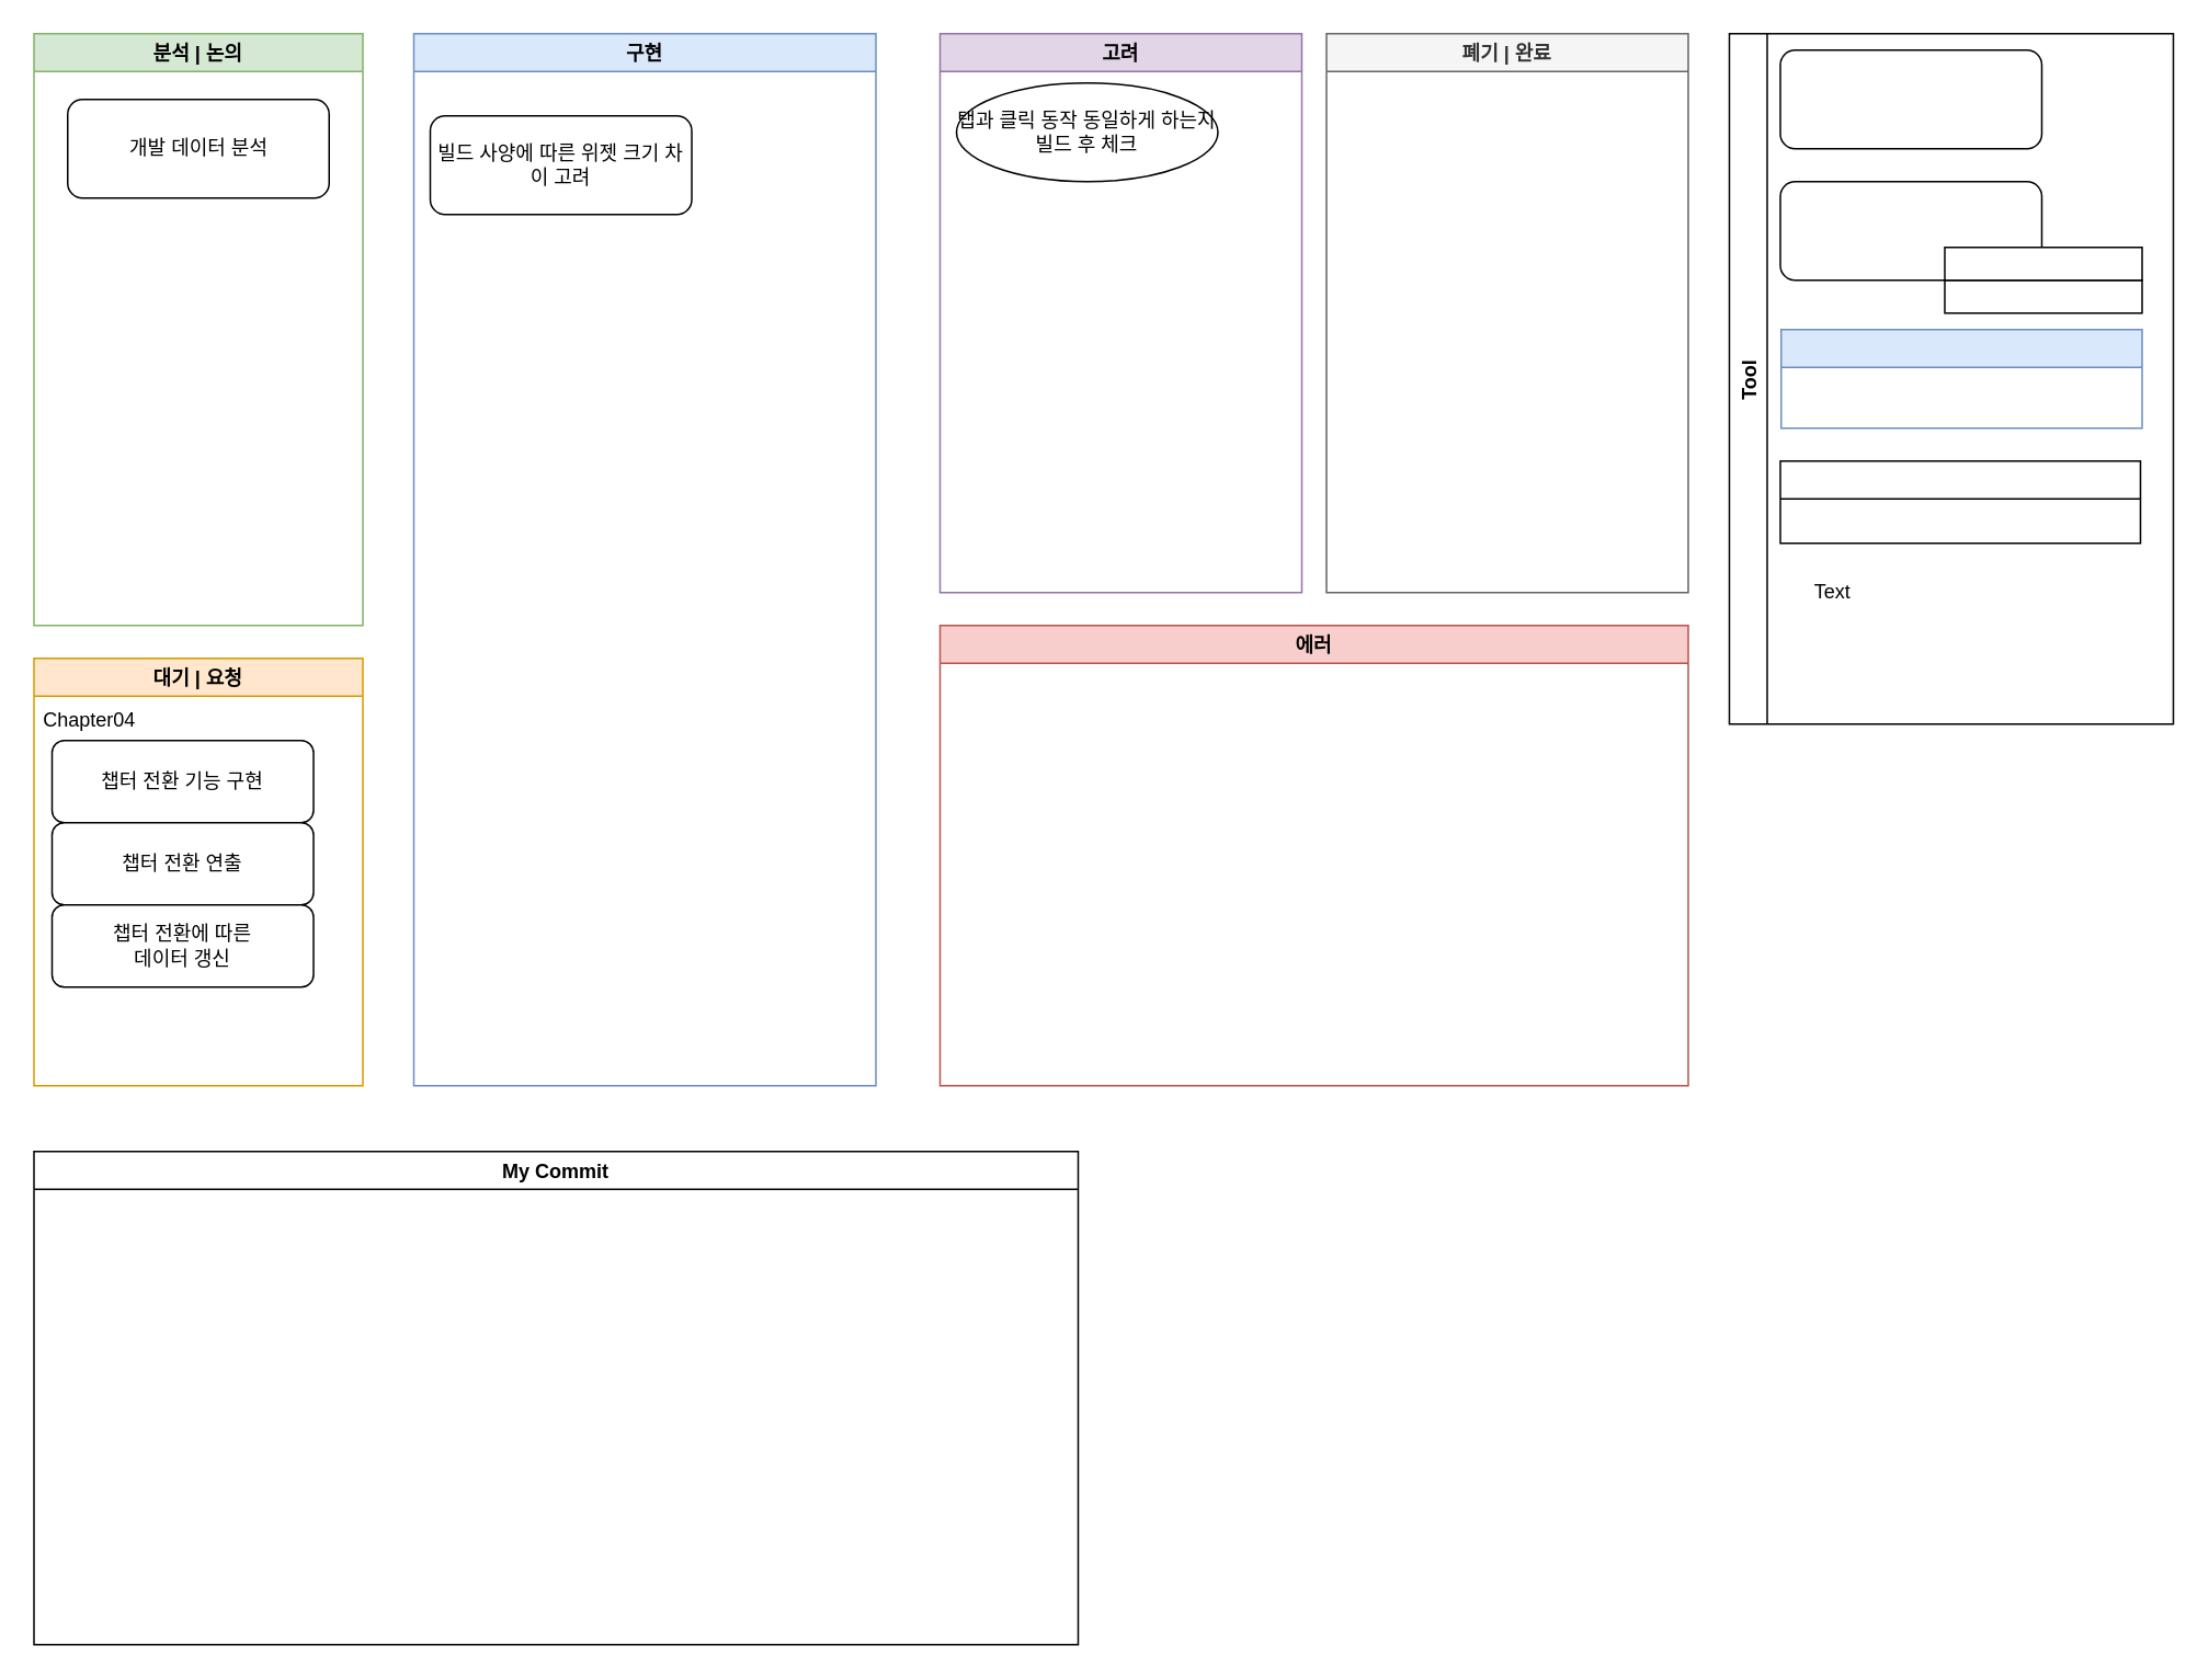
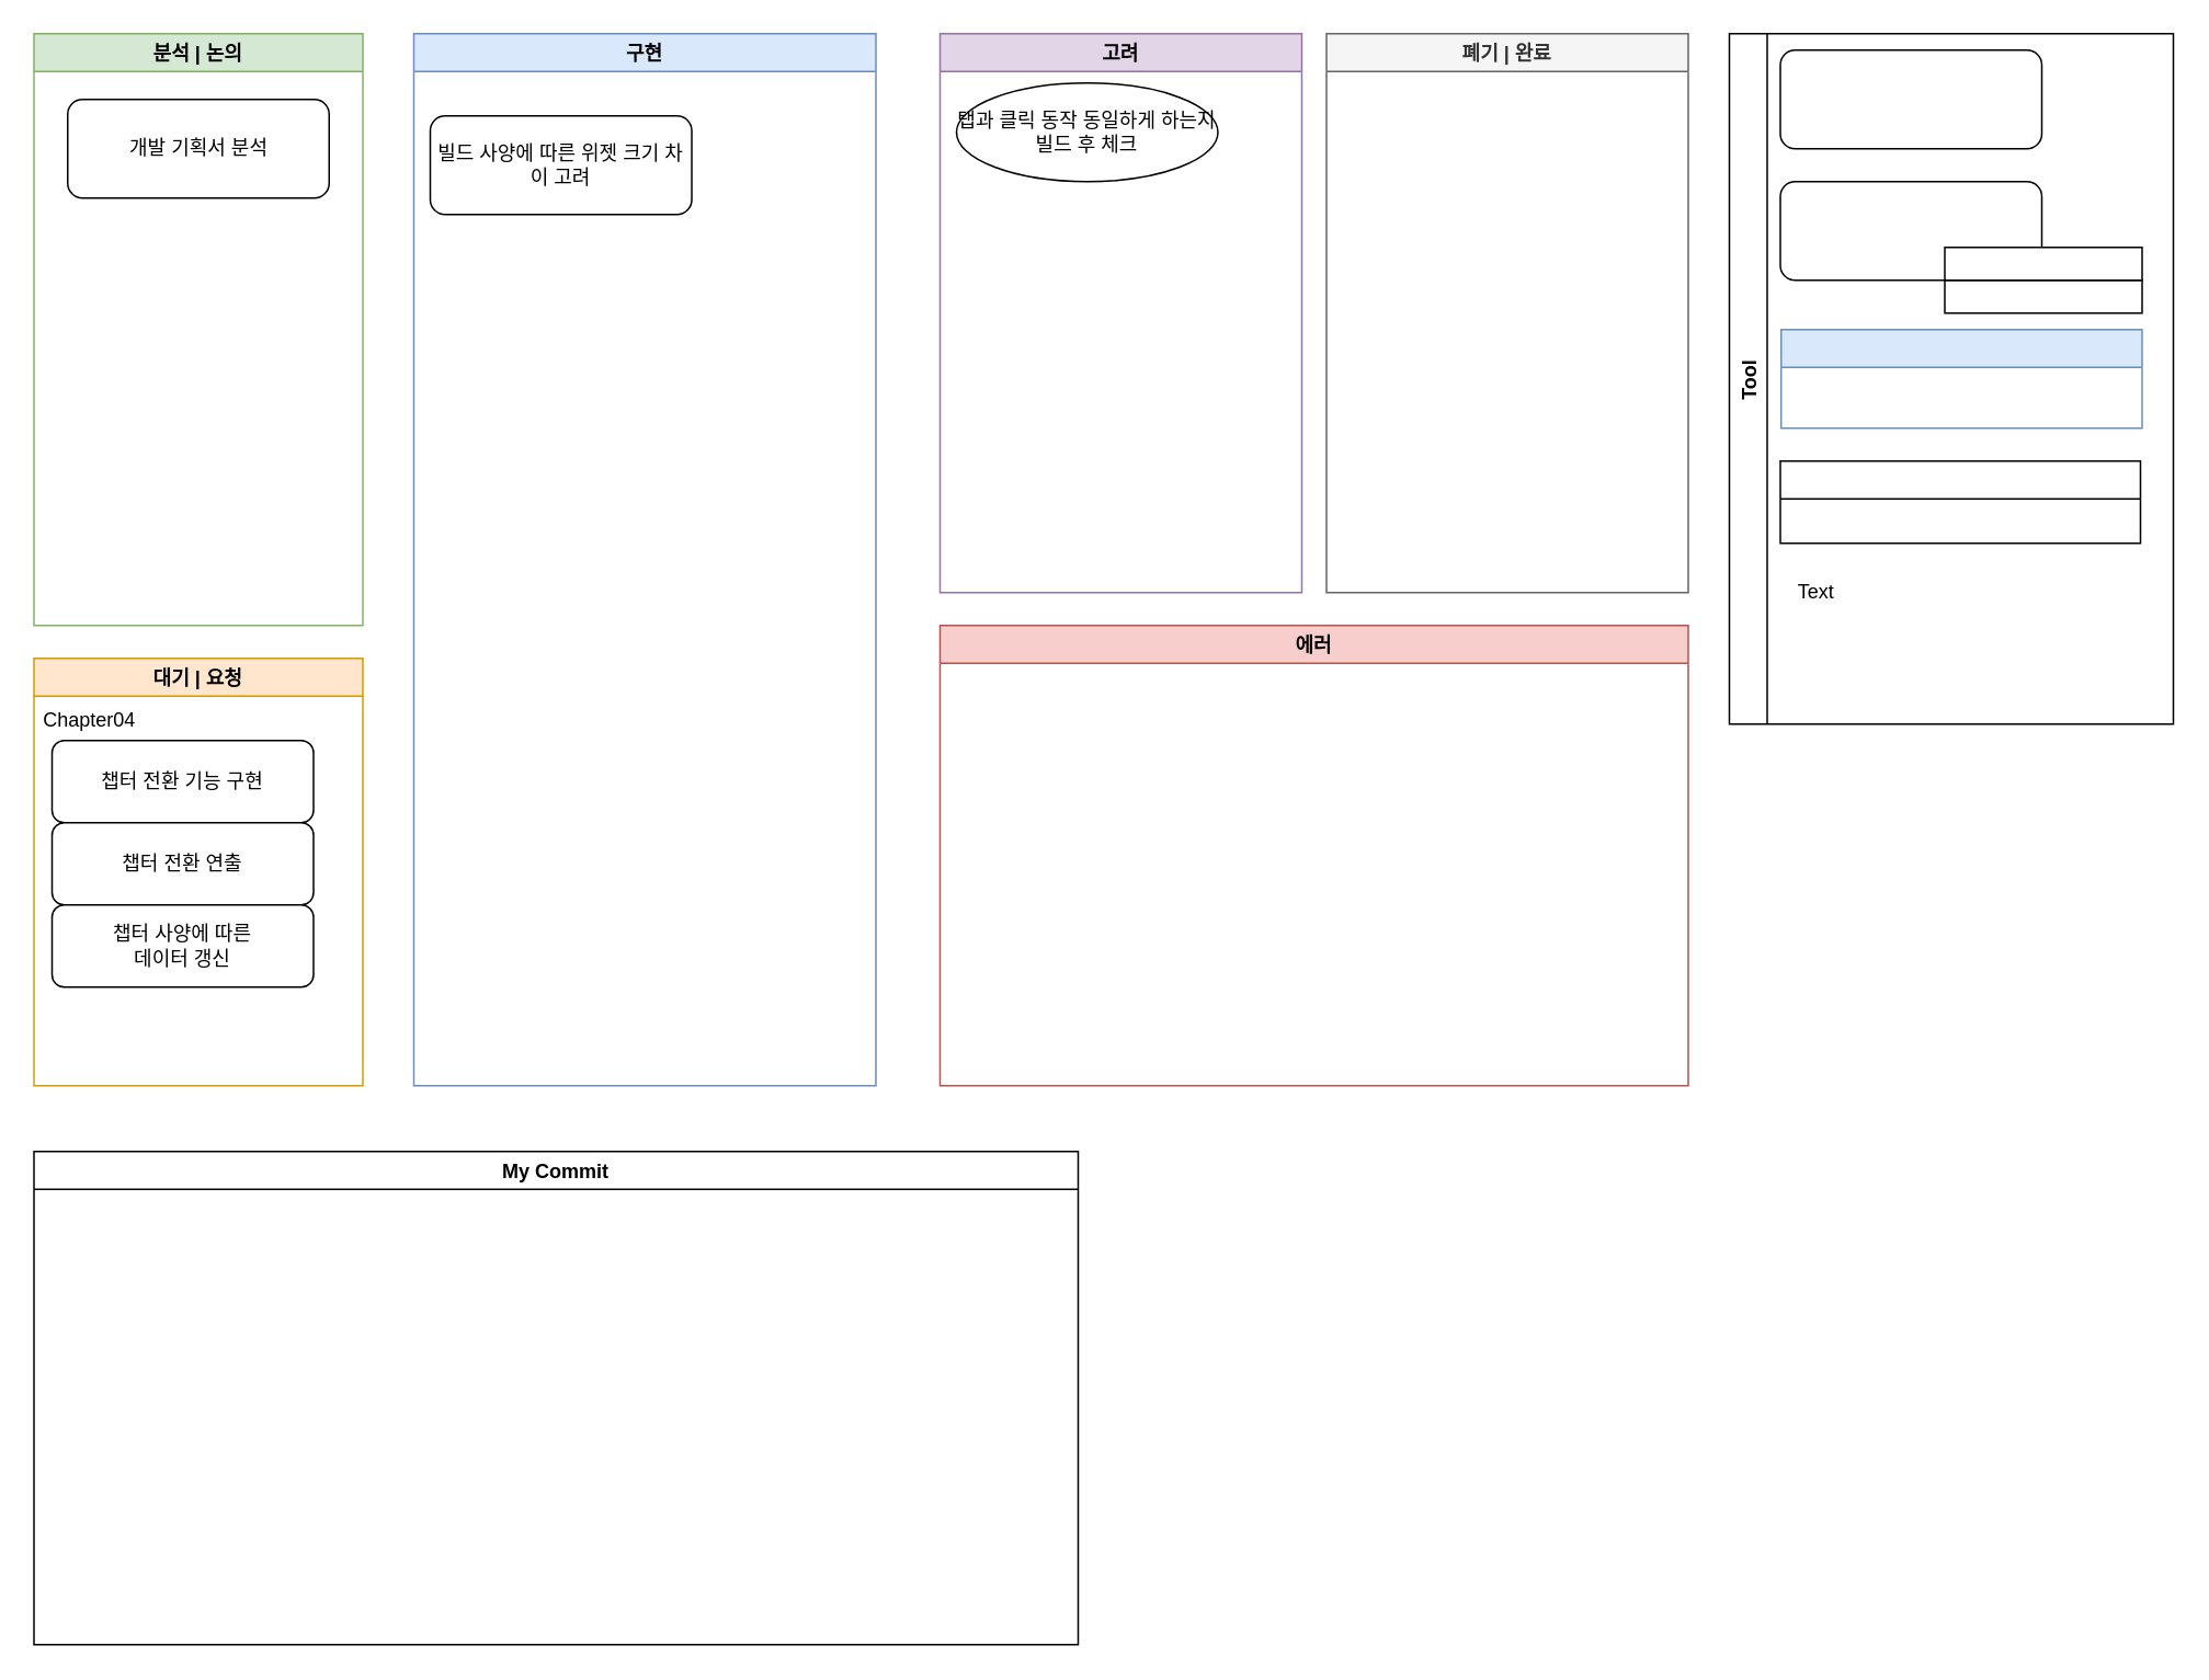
- <mxCell id="5" value="개발 데이터 분석" style="rounded=1;whiteSpace=wrap;html=1;" parent="4" vertex="1"><mxGeometry x="20.5" y="40" width="159" height="60" as="geometry" /></mxCell>
+ <mxCell id="5" value="개발 기획서 분석" style="rounded=1;whiteSpace=wrap;html=1;" parent="4" vertex="1"><mxGeometry x="20.5" y="40" width="159" height="60" as="geometry" /></mxCell>
- <mxCell id="24" value="Text" style="text;html=1;align=left;verticalAlign=middle;resizable=0;points=[];autosize=1;strokeColor=none;" parent="16" vertex="1"><mxGeometry x="50" y="330" width="40" height="20" as="geometry" /></mxCell>
+ <mxCell id="24" value="Text" style="text;html=1;align=left;verticalAlign=middle;resizable=0;points=[];autosize=1;strokeColor=none;" parent="16" vertex="1"><mxGeometry x="40" y="330" width="40" height="20" as="geometry" /></mxCell>
- <mxCell id="12" value="챕터 전환에 따른 &lt;br&gt;데이터 갱신" style="rounded=1;whiteSpace=wrap;html=1;" parent="8" vertex="1"><mxGeometry x="11" y="150" width="159" height="50" as="geometry" /></mxCell>
+ <mxCell id="12" value="챕터 사양에 따른 &lt;br&gt;데이터 갱신" style="rounded=1;whiteSpace=wrap;html=1;" parent="8" vertex="1"><mxGeometry x="11" y="150" width="159" height="50" as="geometry" /></mxCell>
